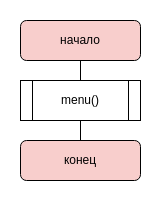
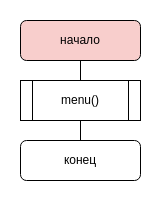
- <mxCell id="6" value="конец" style="rounded=1;whiteSpace=wrap;html=1;fillColor=#f8cecc;" parent="1" vertex="1"><mxGeometry x="20" y="140" width="120" height="40" as="geometry" /></mxCell>
+ <mxCell id="6" value="конец" style="rounded=1;whiteSpace=wrap;html=1;" parent="1" vertex="1"><mxGeometry x="20" y="140" width="120" height="40" as="geometry" /></mxCell>
